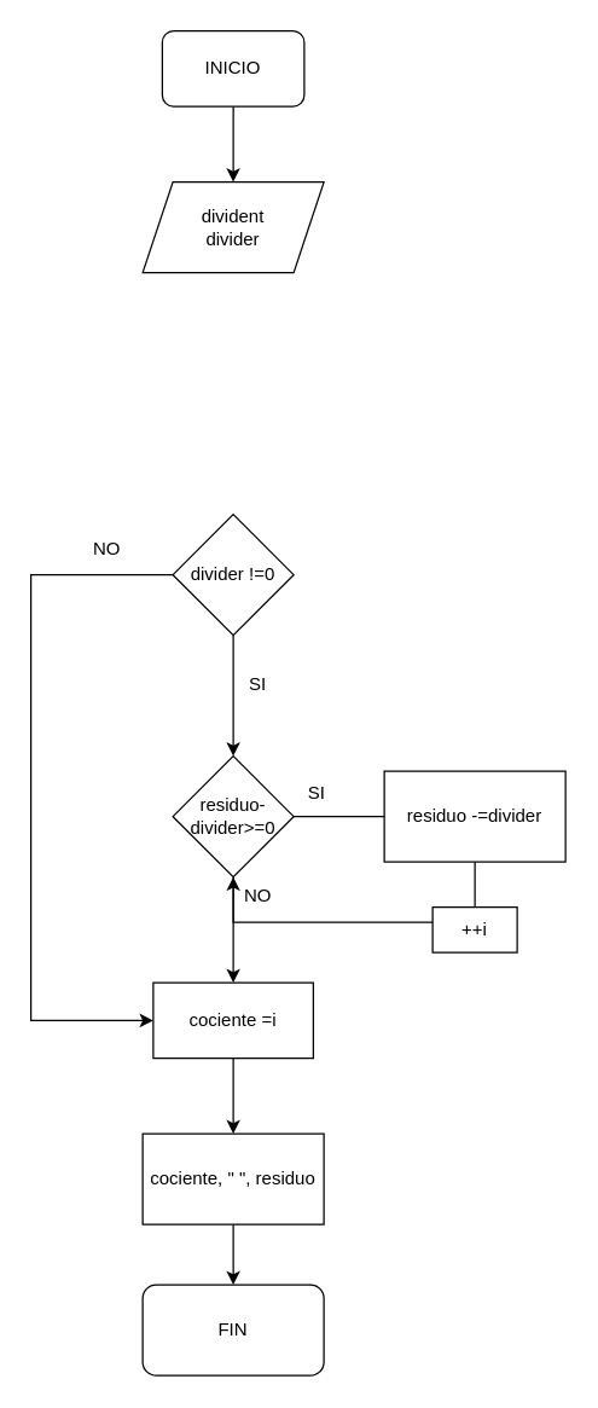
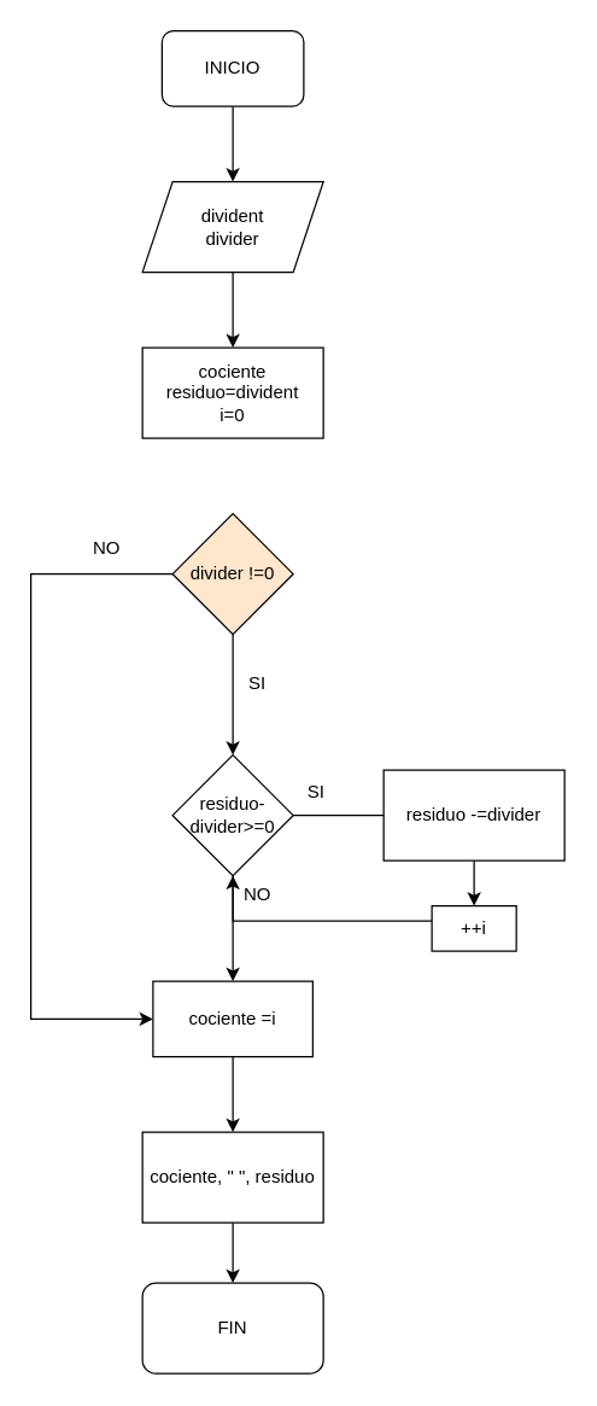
+ <mxCell id="4" value="" style="edgeStyle=orthogonalEdgeStyle;rounded=0;orthogonalLoop=1;jettySize=auto;html=1;" edge="1" parent="1" source="5" target="6"><mxGeometry relative="1" as="geometry" /></mxCell>
+ <mxCell id="6" value="cociente&lt;div&gt;residuo=divident&lt;/div&gt;&lt;div&gt;i=0&lt;/div&gt;" style="whiteSpace=wrap;html=1;" vertex="1" parent="1"><mxGeometry x="94" y="230" width="120" height="60" as="geometry" /></mxCell>
- <mxCell id="9" value="divider !=0" style="rhombus;whiteSpace=wrap;html=1;" vertex="1" parent="1"><mxGeometry x="114" y="340" width="80" height="80" as="geometry" /></mxCell>
+ <mxCell id="9" value="divider !=0" style="rhombus;whiteSpace=wrap;html=1;fillColor=#ffe6cc;" vertex="1" parent="1"><mxGeometry x="114" y="340" width="80" height="80" as="geometry" /></mxCell>
- <mxCell id="13" value="" style="edgeStyle=orthogonalEdgeStyle;rounded=0;orthogonalLoop=1;jettySize=auto;html=1;endArrow=none;" edge="1" parent="1" source="14" target="16"><mxGeometry relative="1" as="geometry" /></mxCell>
+ <mxCell id="13" value="" style="edgeStyle=orthogonalEdgeStyle;rounded=0;orthogonalLoop=1;jettySize=auto;html=1;" edge="1" parent="1" source="14" target="16"><mxGeometry relative="1" as="geometry" /></mxCell>
